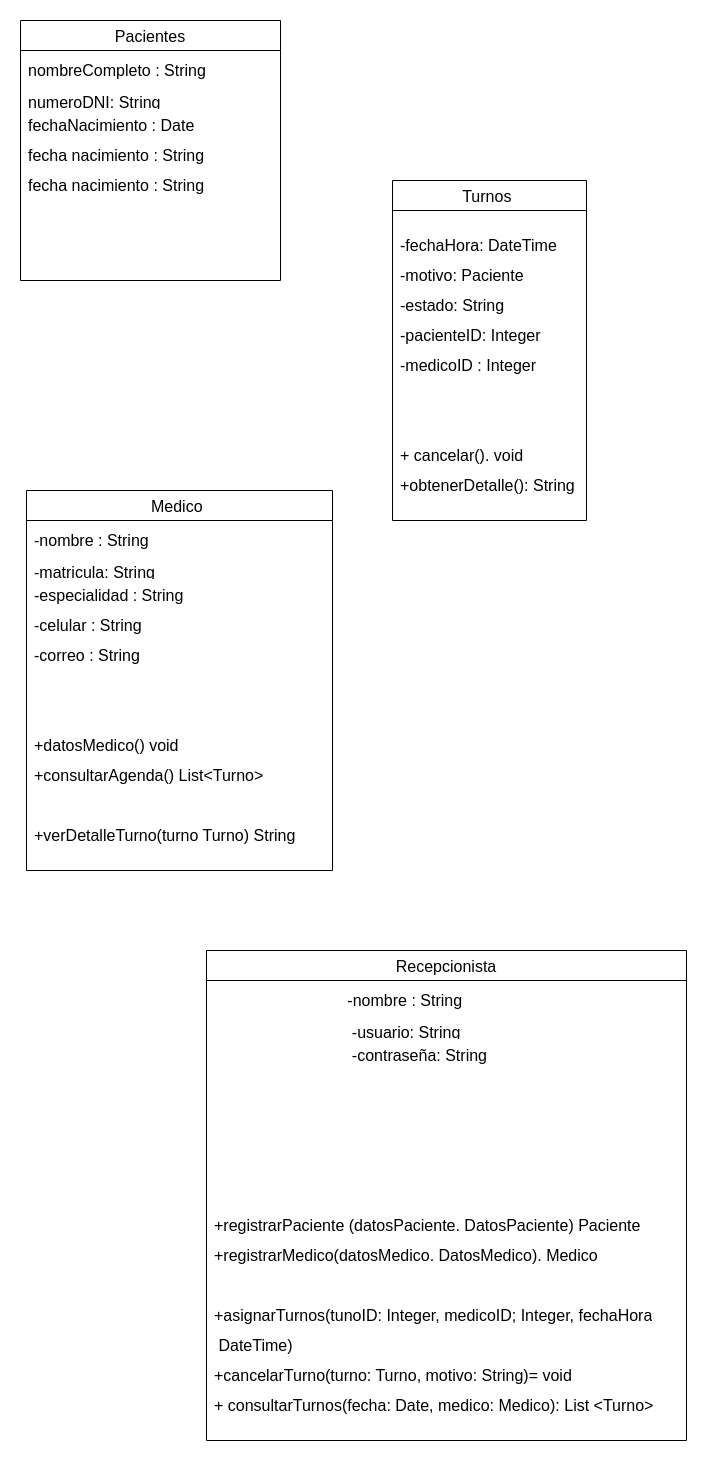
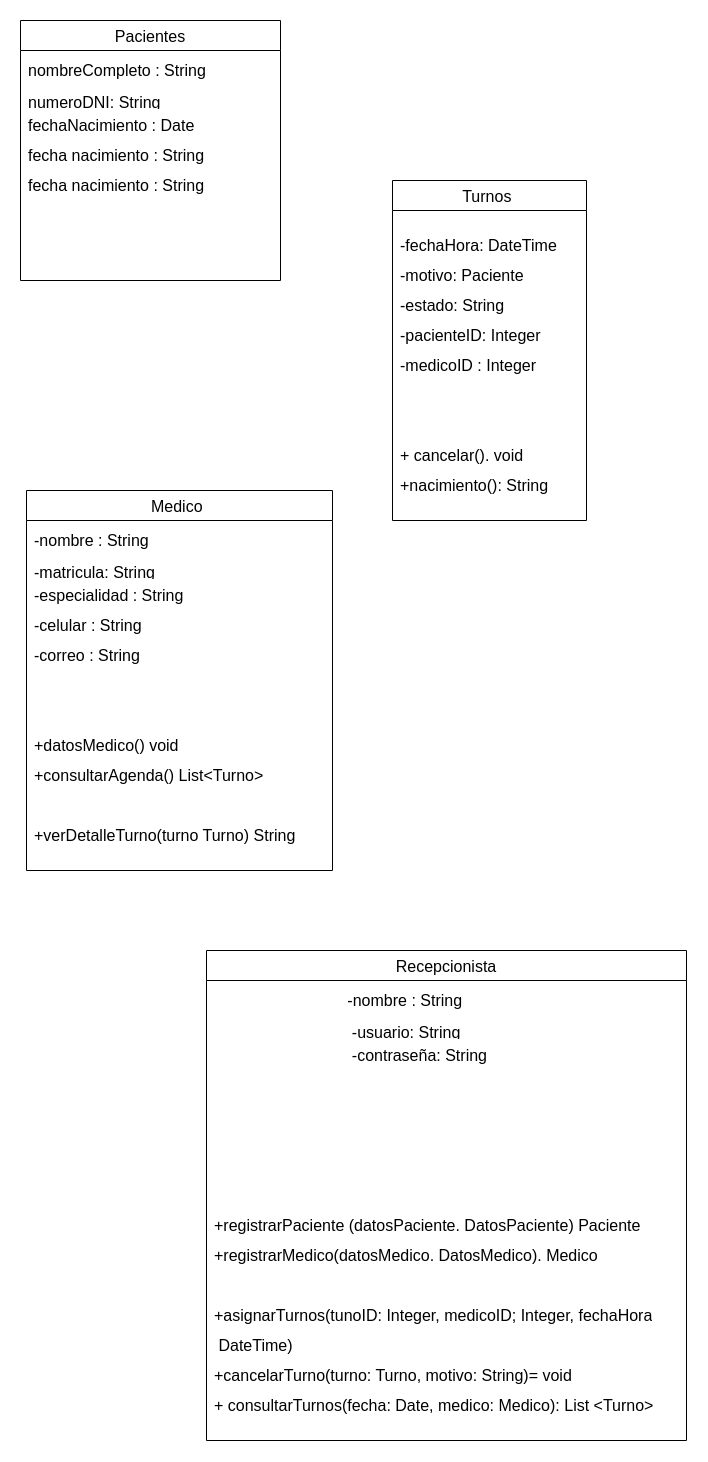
- <mxCell id="33" value="+obtenerDetalle(): String" style="shape=partialRectangle;html=1;whiteSpace=wrap;connectable=0;fillColor=none;top=0;left=0;bottom=0;right=0;align=left;spacingLeft=6;overflow=hidden;strokeColor=inherit;fontSize=16;" vertex="1" parent="32"><mxGeometry width="194" height="30" as="geometry"><mxRectangle width="194" height="30" as="alternateBounds" /></mxGeometry></mxCell>
+ <mxCell id="33" value="+nacimiento(): String" style="shape=partialRectangle;html=1;whiteSpace=wrap;connectable=0;fillColor=none;top=0;left=0;bottom=0;right=0;align=left;spacingLeft=6;overflow=hidden;strokeColor=inherit;fontSize=16;" vertex="1" parent="32"><mxGeometry width="194" height="30" as="geometry"><mxRectangle width="194" height="30" as="alternateBounds" /></mxGeometry></mxCell>
